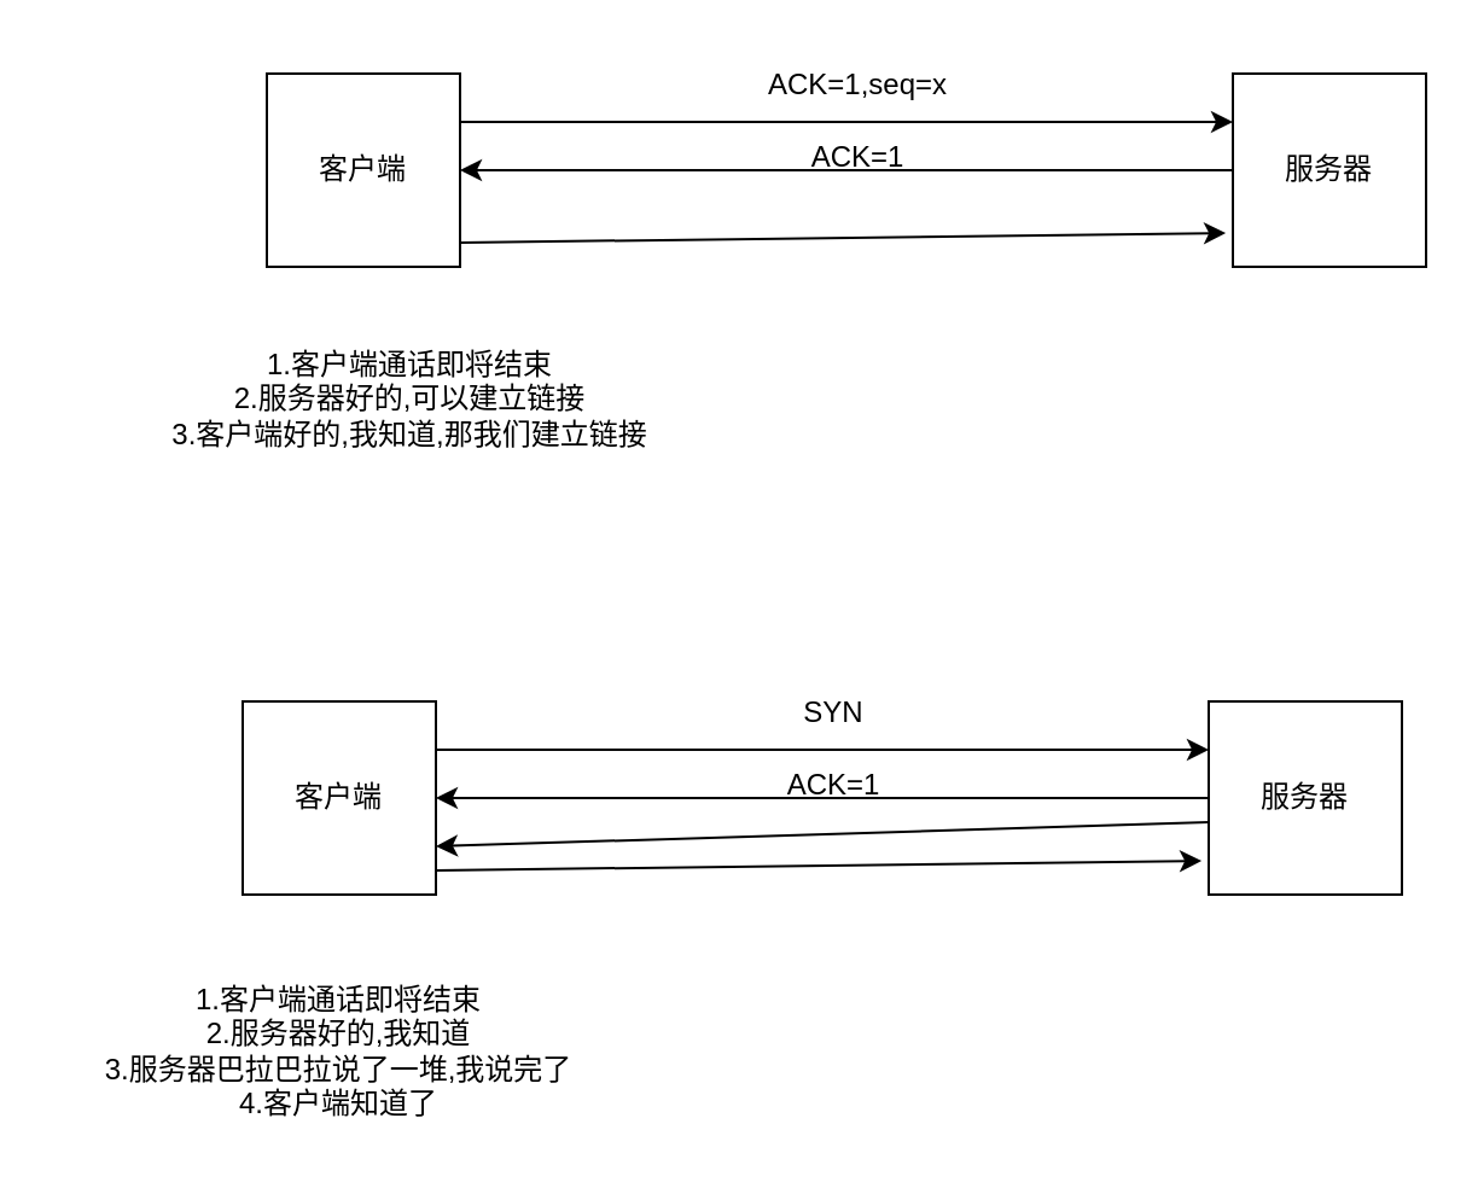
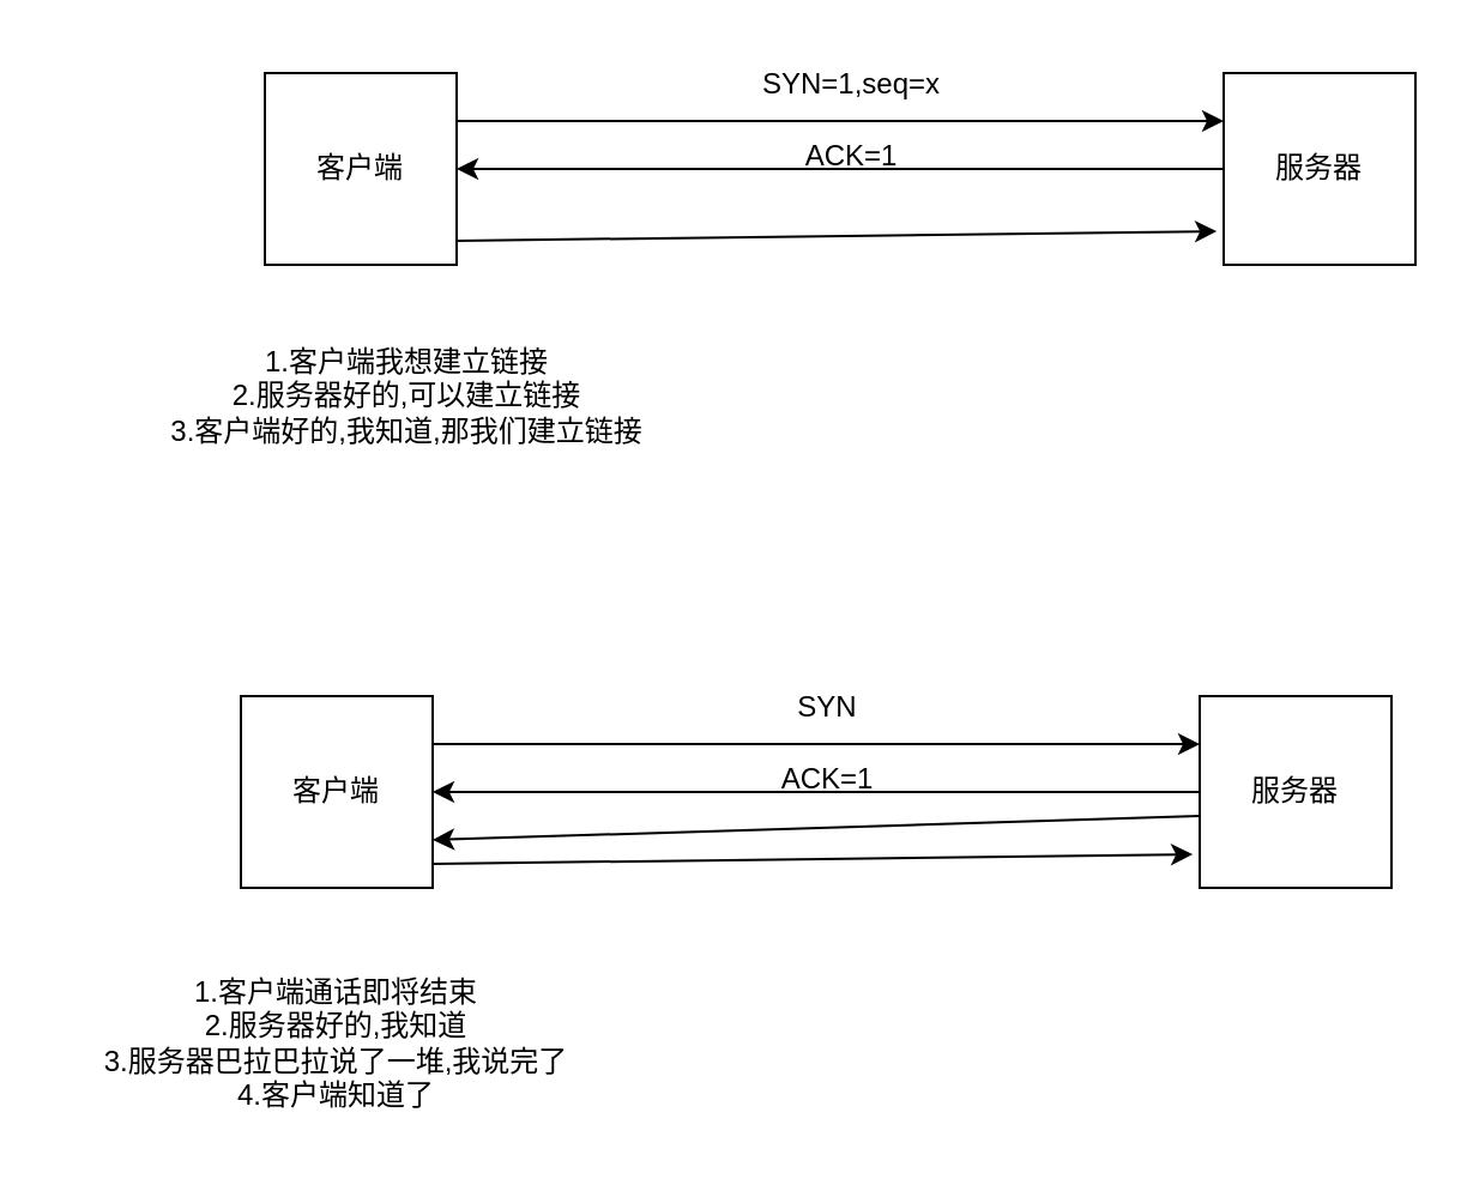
- <mxCell id="5" value="ACK=1,seq=x" style="text;html=1;strokeColor=none;fillColor=none;align=center;verticalAlign=middle;whiteSpace=wrap;rounded=0;" vertex="1" parent="1"><mxGeometry x="310" y="20" width="90" height="30" as="geometry" /></mxCell>
+ <mxCell id="5" value="SYN=1,seq=x" style="text;html=1;strokeColor=none;fillColor=none;align=center;verticalAlign=middle;whiteSpace=wrap;rounded=0;" vertex="1" parent="1"><mxGeometry x="310" y="20" width="90" height="30" as="geometry" /></mxCell>
- <mxCell id="6" value="1.客户端通话即将结束&lt;br&gt;2.服务器好的,可以建立链接&lt;br&gt;3.客户端好的,我知道,那我们建立链接" style="text;html=1;strokeColor=none;fillColor=none;align=center;verticalAlign=middle;whiteSpace=wrap;rounded=0;" vertex="1" parent="1"><mxGeometry x="69" y="140" width="201" height="50" as="geometry" /></mxCell>
+ <mxCell id="6" value="1.客户端我想建立链接&lt;br&gt;2.服务器好的,可以建立链接&lt;br&gt;3.客户端好的,我知道,那我们建立链接" style="text;html=1;strokeColor=none;fillColor=none;align=center;verticalAlign=middle;whiteSpace=wrap;rounded=0;" vertex="1" parent="1"><mxGeometry x="69" y="140" width="201" height="50" as="geometry" /></mxCell>
